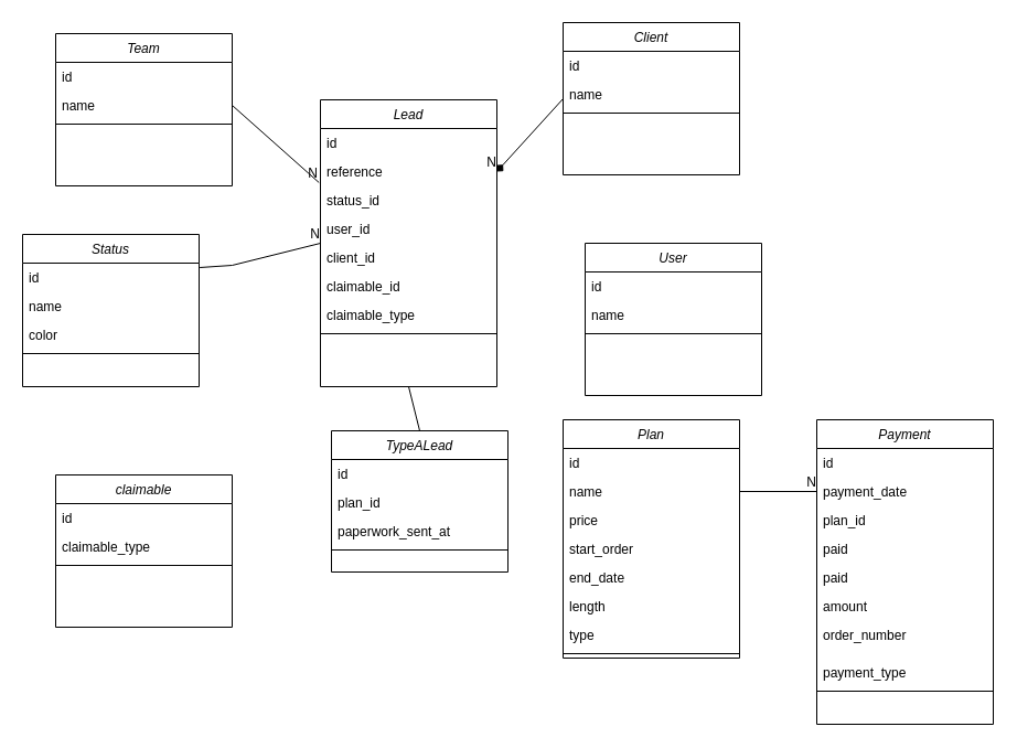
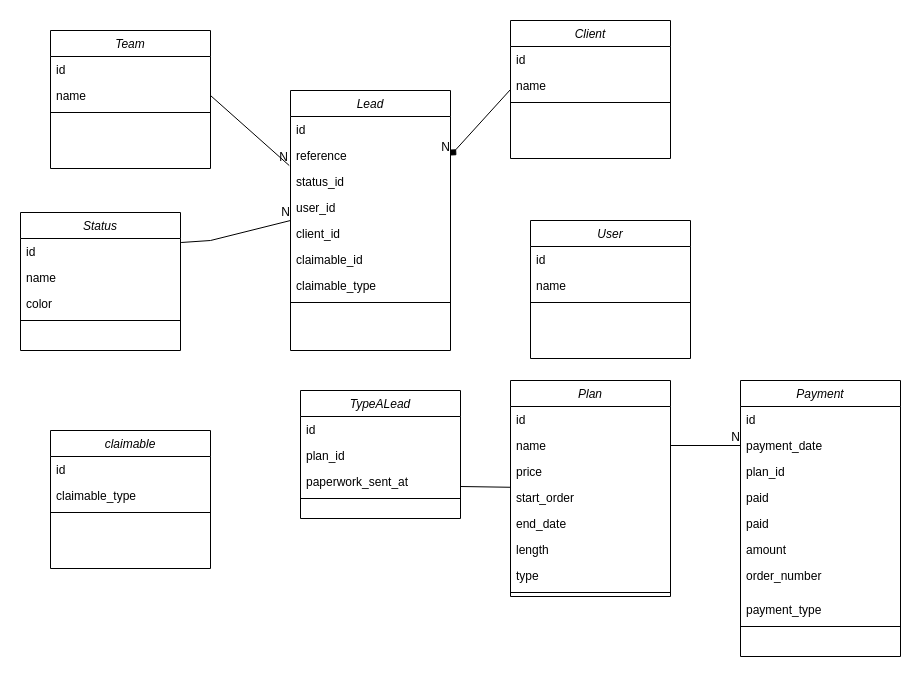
- <mxCell id="65" value="" style="endArrow=none;html=1;rounded=0;exitX=0.5;exitY=0;exitDx=0;exitDy=0;entryX=0.5;entryY=1;entryDx=0;entryDy=0;" edge="1" parent="1" source="41" target="2"><mxGeometry relative="1" as="geometry"><mxPoint x="470" y="496" as="sourcePoint" /><mxPoint x="520" y="496.769" as="targetPoint" /></mxGeometry></mxCell>
+ <mxCell id="13" value="" style="endArrow=none;html=1;rounded=0;exitX=1;exitY=0.75;exitDx=0;exitDy=0;" edge="1" parent="1" source="41" target="46"><mxGeometry relative="1" as="geometry"><mxPoint x="690" y="490" as="sourcePoint" /><mxPoint x="850" y="490" as="targetPoint" /></mxGeometry></mxCell>
